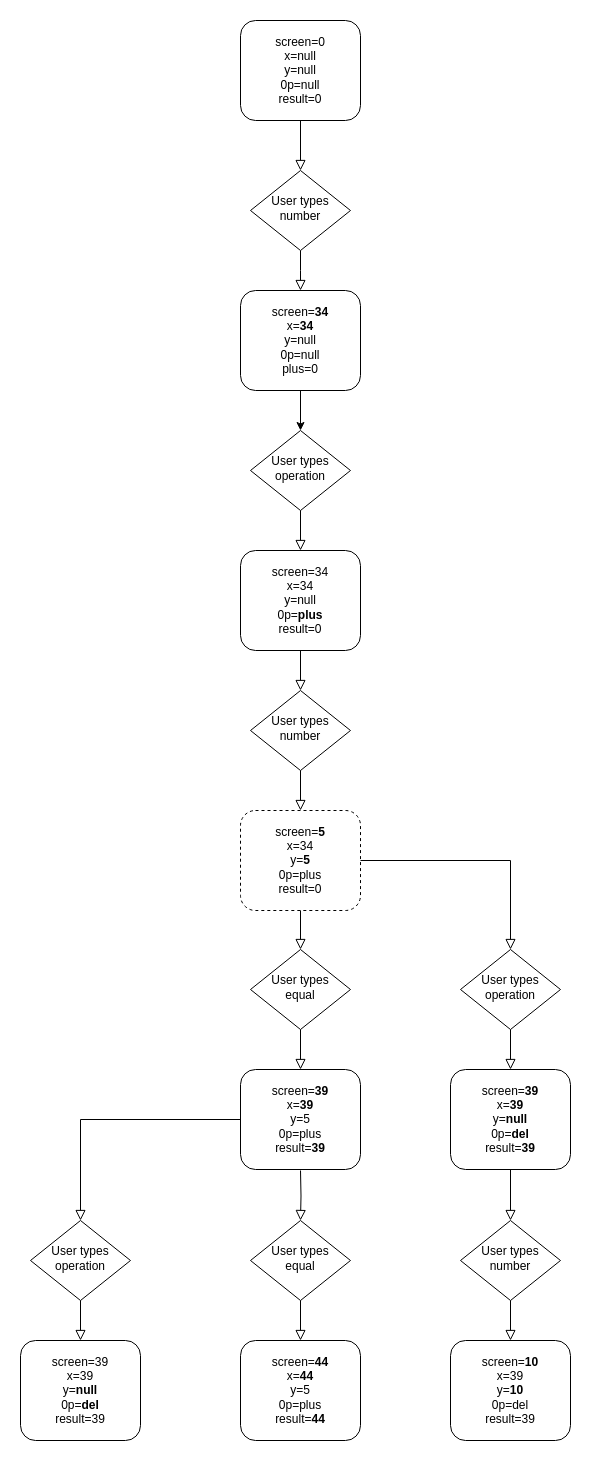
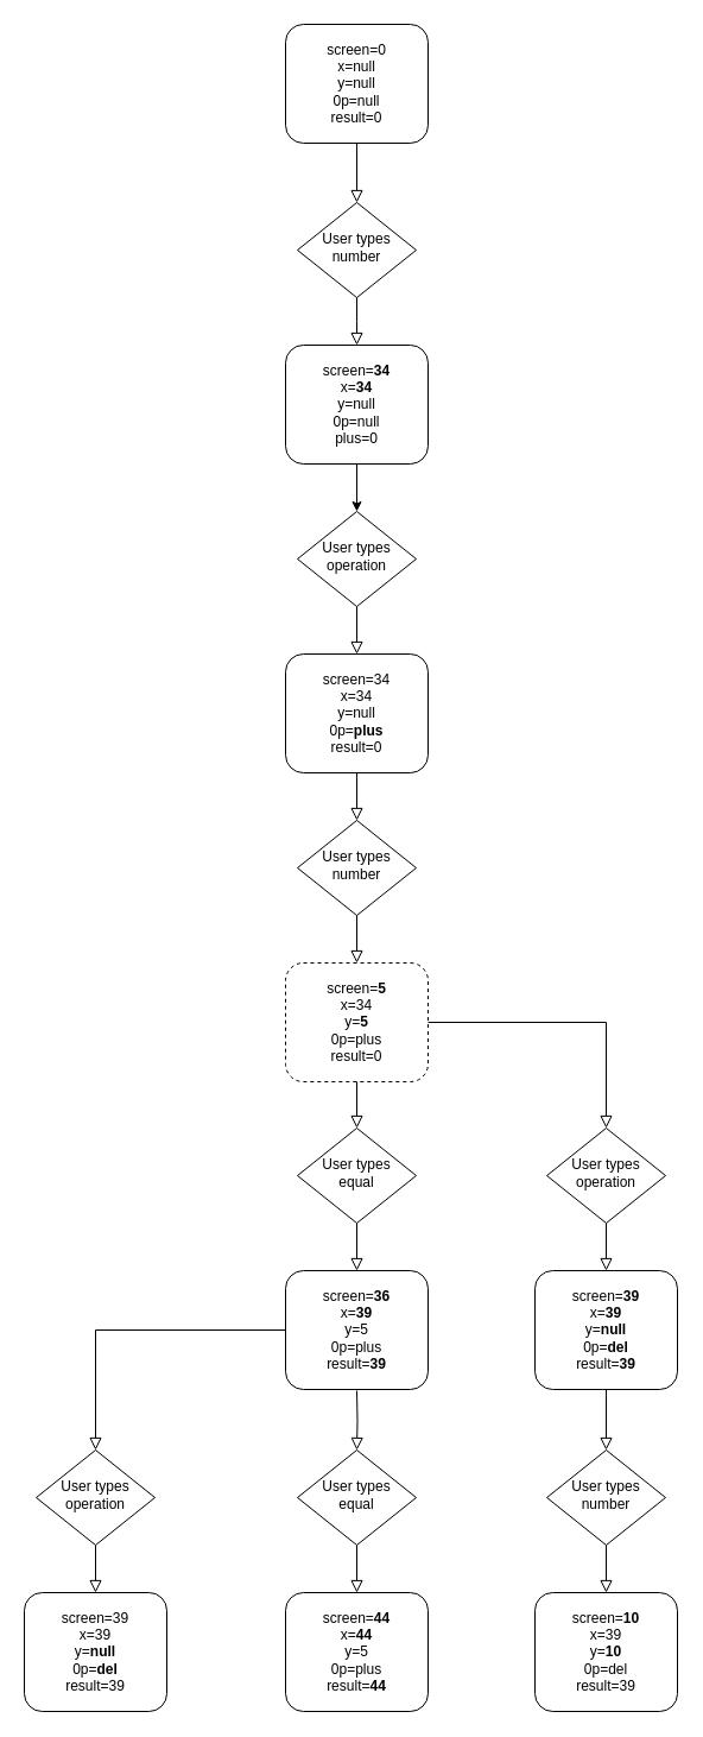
- <mxCell id="15" value="screen=&lt;b&gt;39&lt;/b&gt;&lt;br&gt;x=&lt;b&gt;39&lt;/b&gt;&lt;br&gt;y=5&lt;br&gt;0p=plus&lt;br&gt;result=&lt;b&gt;39&lt;/b&gt;" style="rounded=1;whiteSpace=wrap;html=1;fontSize=12;glass=0;strokeWidth=1;shadow=0;" vertex="1" parent="1"><mxGeometry x="240" y="1069" width="120" height="100" as="geometry" /></mxCell>
+ <mxCell id="15" value="screen=&lt;b&gt;36&lt;/b&gt;&lt;br&gt;x=&lt;b&gt;39&lt;/b&gt;&lt;br&gt;y=5&lt;br&gt;0p=plus&lt;br&gt;result=&lt;b&gt;39&lt;/b&gt;" style="rounded=1;whiteSpace=wrap;html=1;fontSize=12;glass=0;strokeWidth=1;shadow=0;" vertex="1" parent="1"><mxGeometry x="240" y="1069" width="120" height="100" as="geometry" /></mxCell>
